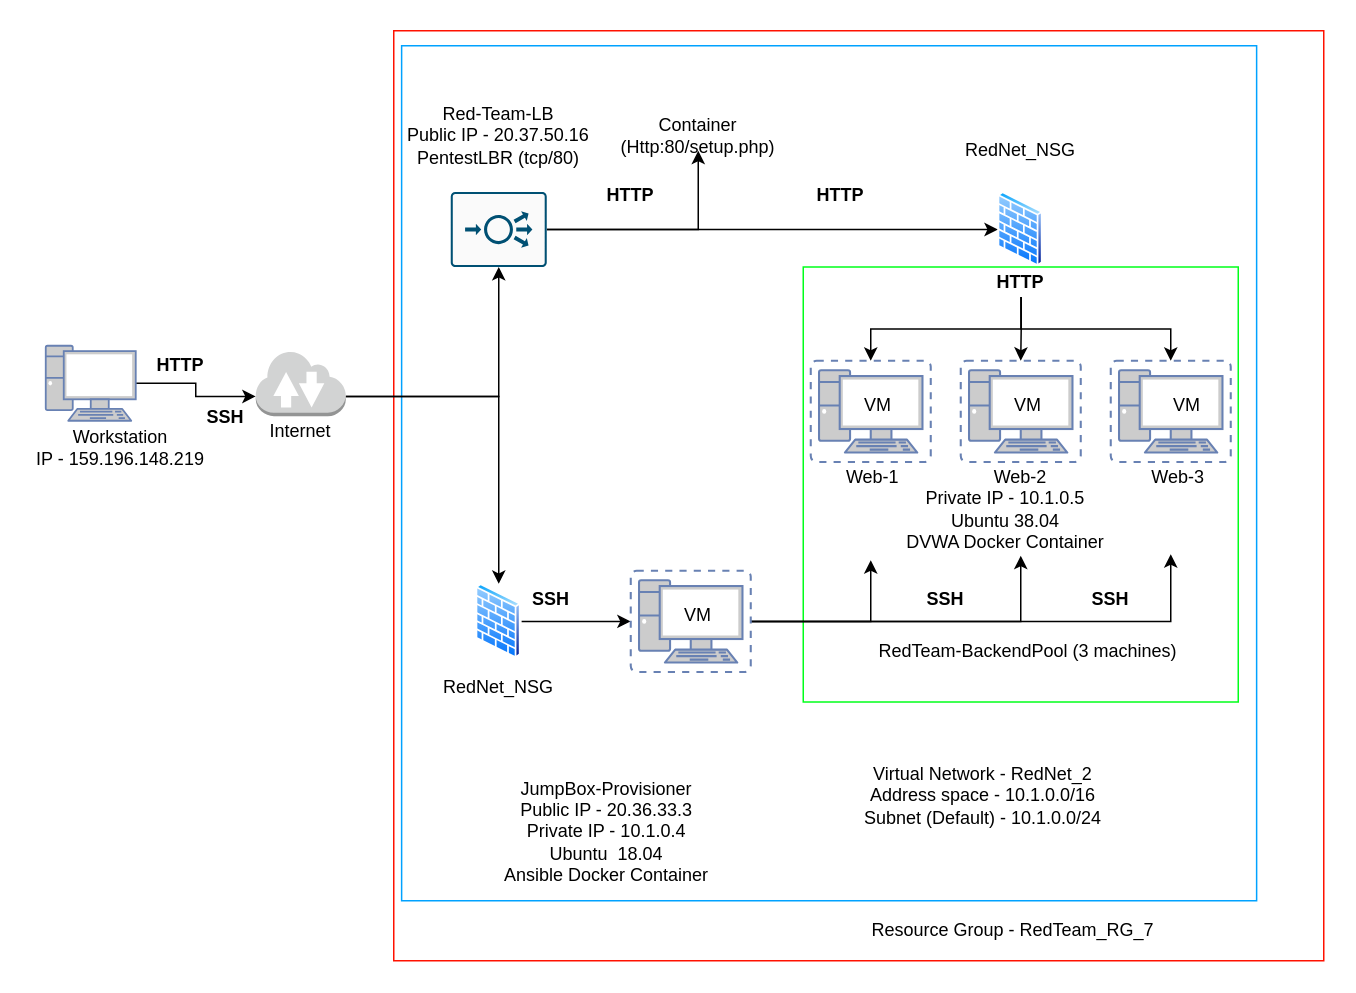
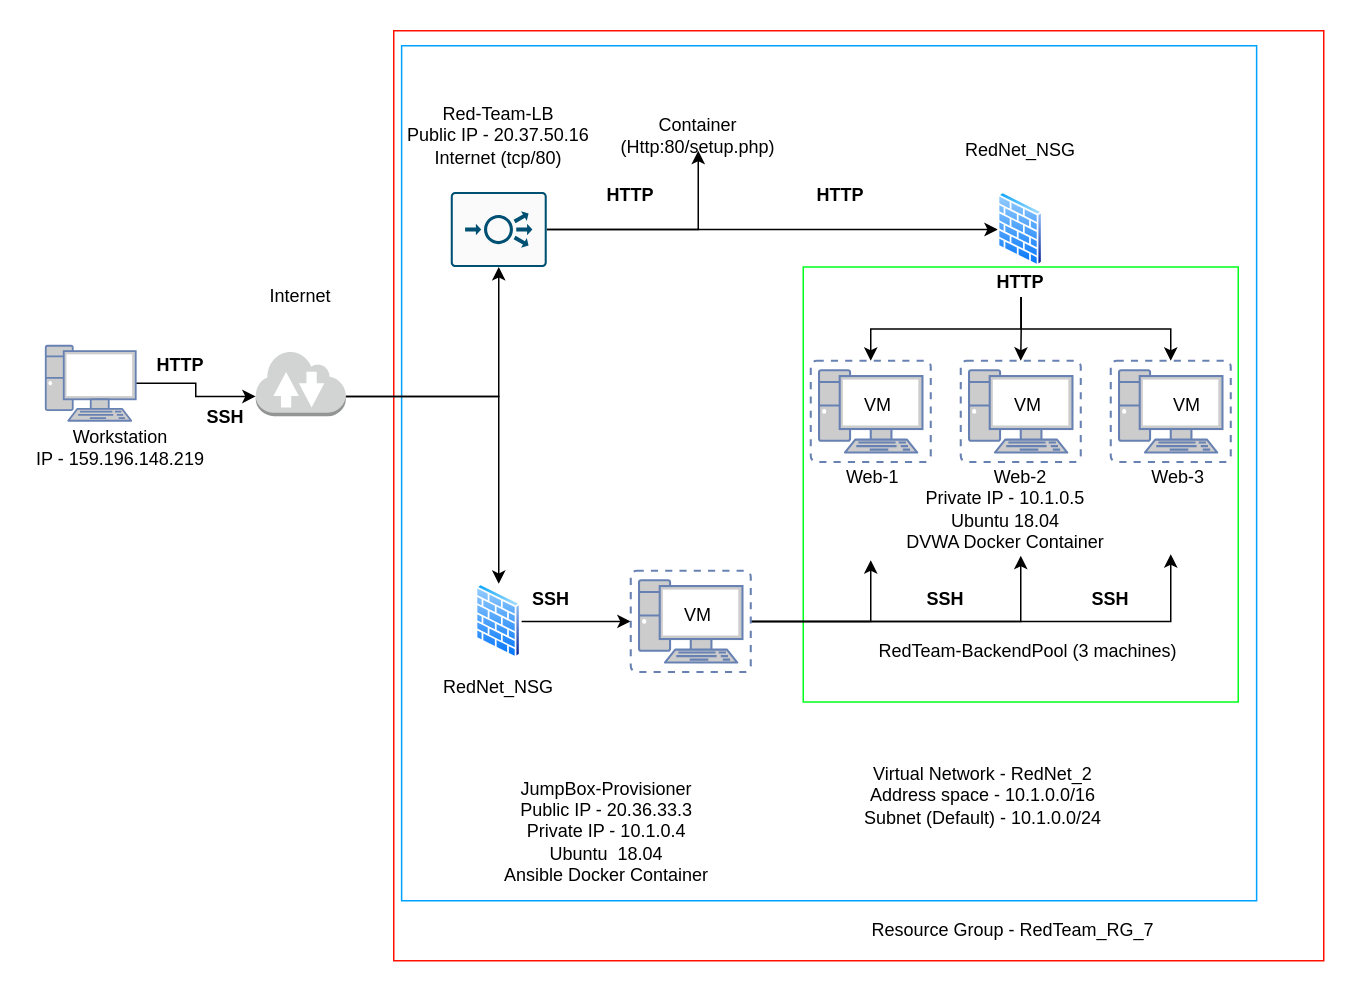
- <mxCell id="44" value="Red-Team-LB&lt;br&gt;Public IP - 20.37.50.16&lt;br&gt;PentestLBR (tcp/80)" style="text;html=1;strokeColor=none;fillColor=none;align=center;verticalAlign=middle;whiteSpace=wrap;rounded=0;" vertex="1" parent="1"><mxGeometry x="262" y="70" width="140" height="40" as="geometry" /></mxCell>
+ <mxCell id="44" value="Red-Team-LB&lt;br&gt;Public IP - 20.37.50.16&lt;br&gt;Internet (tcp/80)" style="text;html=1;strokeColor=none;fillColor=none;align=center;verticalAlign=middle;whiteSpace=wrap;rounded=0;" vertex="1" parent="1"><mxGeometry x="262" y="70" width="140" height="40" as="geometry" /></mxCell>
- <mxCell id="39" value="Internet" style="text;html=1;strokeColor=none;fillColor=none;align=center;verticalAlign=middle;whiteSpace=wrap;rounded=0;" vertex="1" parent="1"><mxGeometry x="180" y="277" width="40" height="20" as="geometry" /></mxCell>
+ <mxCell id="39" value="Internet" style="text;html=1;strokeColor=none;fillColor=none;align=center;verticalAlign=middle;whiteSpace=wrap;rounded=0;" vertex="1" parent="1"><mxGeometry x="180" y="187" width="40" height="20" as="geometry" /></mxCell>
- <mxCell id="43" value="&amp;nbsp; &amp;nbsp; &amp;nbsp; &amp;nbsp; Web-1&amp;nbsp; &amp;nbsp; &amp;nbsp; &amp;nbsp; &amp;nbsp; &amp;nbsp; &amp;nbsp; &amp;nbsp; &amp;nbsp; &amp;nbsp;Web-2&amp;nbsp; &amp;nbsp; &amp;nbsp; &amp;nbsp; &amp;nbsp; &amp;nbsp; &amp;nbsp; &amp;nbsp; &amp;nbsp; &amp;nbsp; &amp;nbsp;Web-3&lt;br&gt;Private IP - 10.1.0.5&lt;br&gt;Ubuntu 38.04&lt;br&gt;DVWA Docker Container" style="text;html=1;strokeColor=none;fillColor=none;align=center;verticalAlign=middle;whiteSpace=wrap;rounded=0;" vertex="1" parent="1"><mxGeometry x="520" y="307.5" width="300" height="62.5" as="geometry" /></mxCell>
+ <mxCell id="43" value="&amp;nbsp; &amp;nbsp; &amp;nbsp; &amp;nbsp; Web-1&amp;nbsp; &amp;nbsp; &amp;nbsp; &amp;nbsp; &amp;nbsp; &amp;nbsp; &amp;nbsp; &amp;nbsp; &amp;nbsp; &amp;nbsp;Web-2&amp;nbsp; &amp;nbsp; &amp;nbsp; &amp;nbsp; &amp;nbsp; &amp;nbsp; &amp;nbsp; &amp;nbsp; &amp;nbsp; &amp;nbsp; &amp;nbsp;Web-3&lt;br&gt;Private IP - 10.1.0.5&lt;br&gt;Ubuntu 18.04&lt;br&gt;DVWA Docker Container" style="text;html=1;strokeColor=none;fillColor=none;align=center;verticalAlign=middle;whiteSpace=wrap;rounded=0;" vertex="1" parent="1"><mxGeometry x="520" y="307.5" width="300" height="62.5" as="geometry" /></mxCell>
